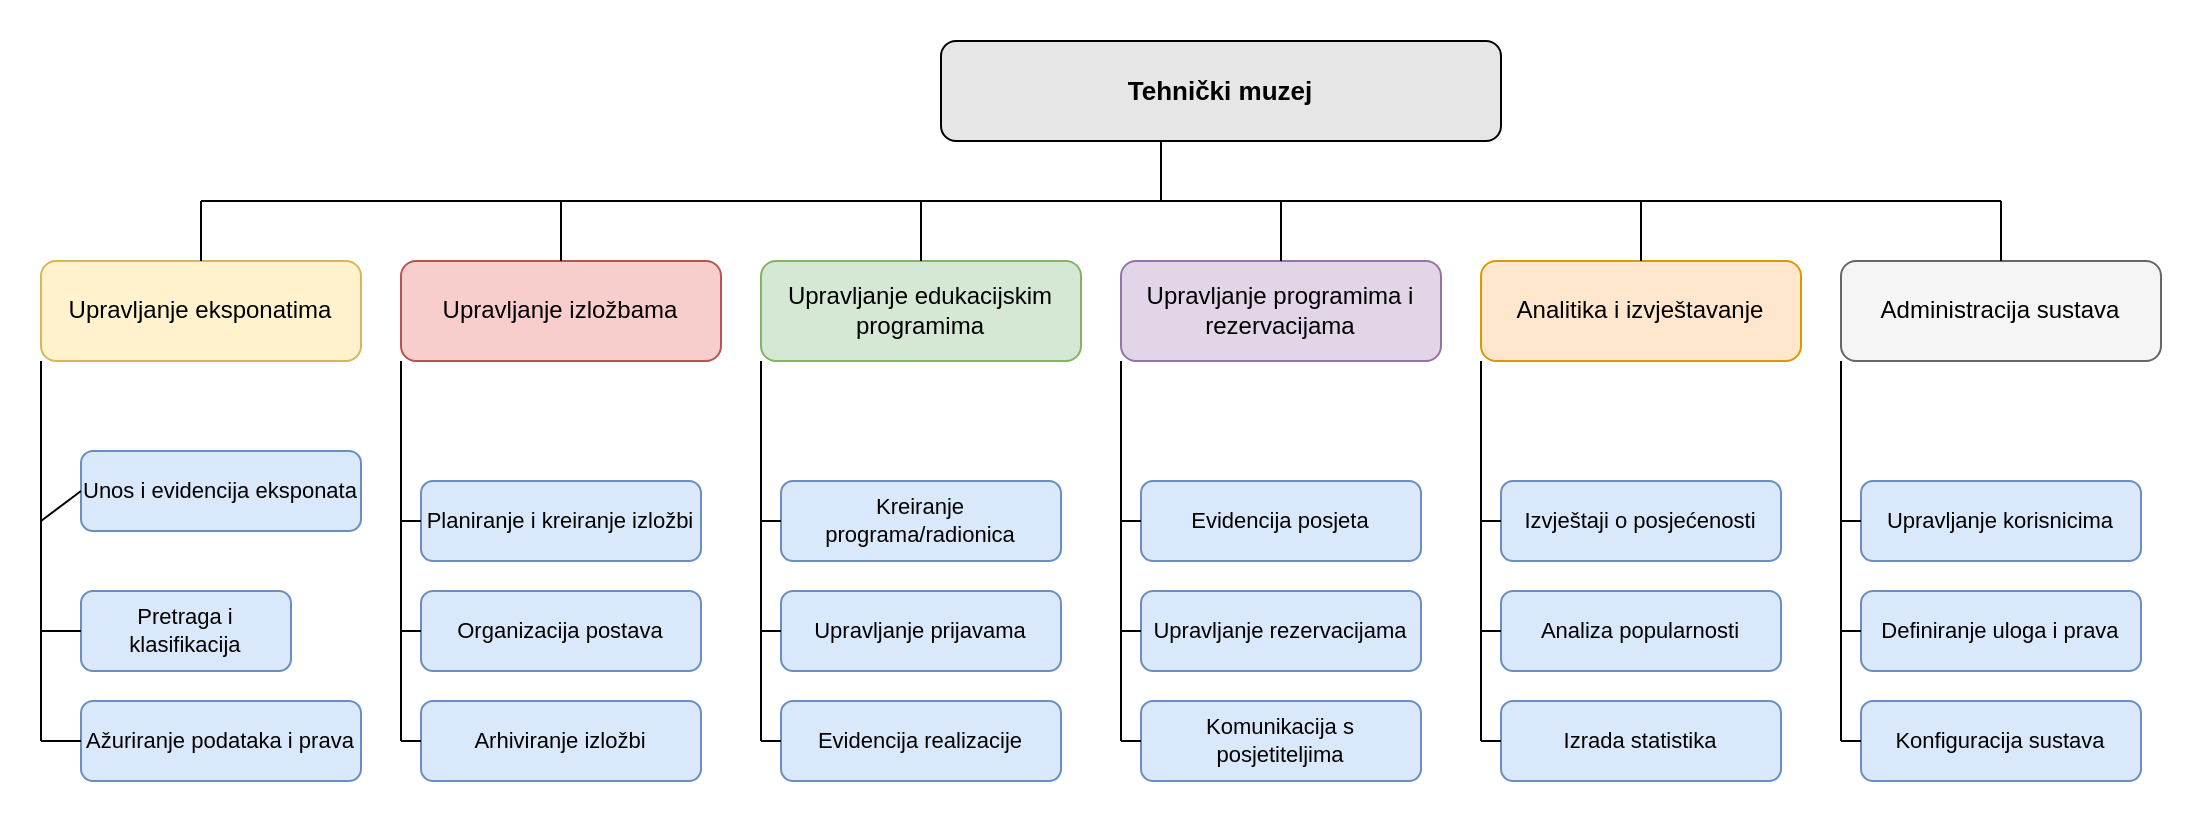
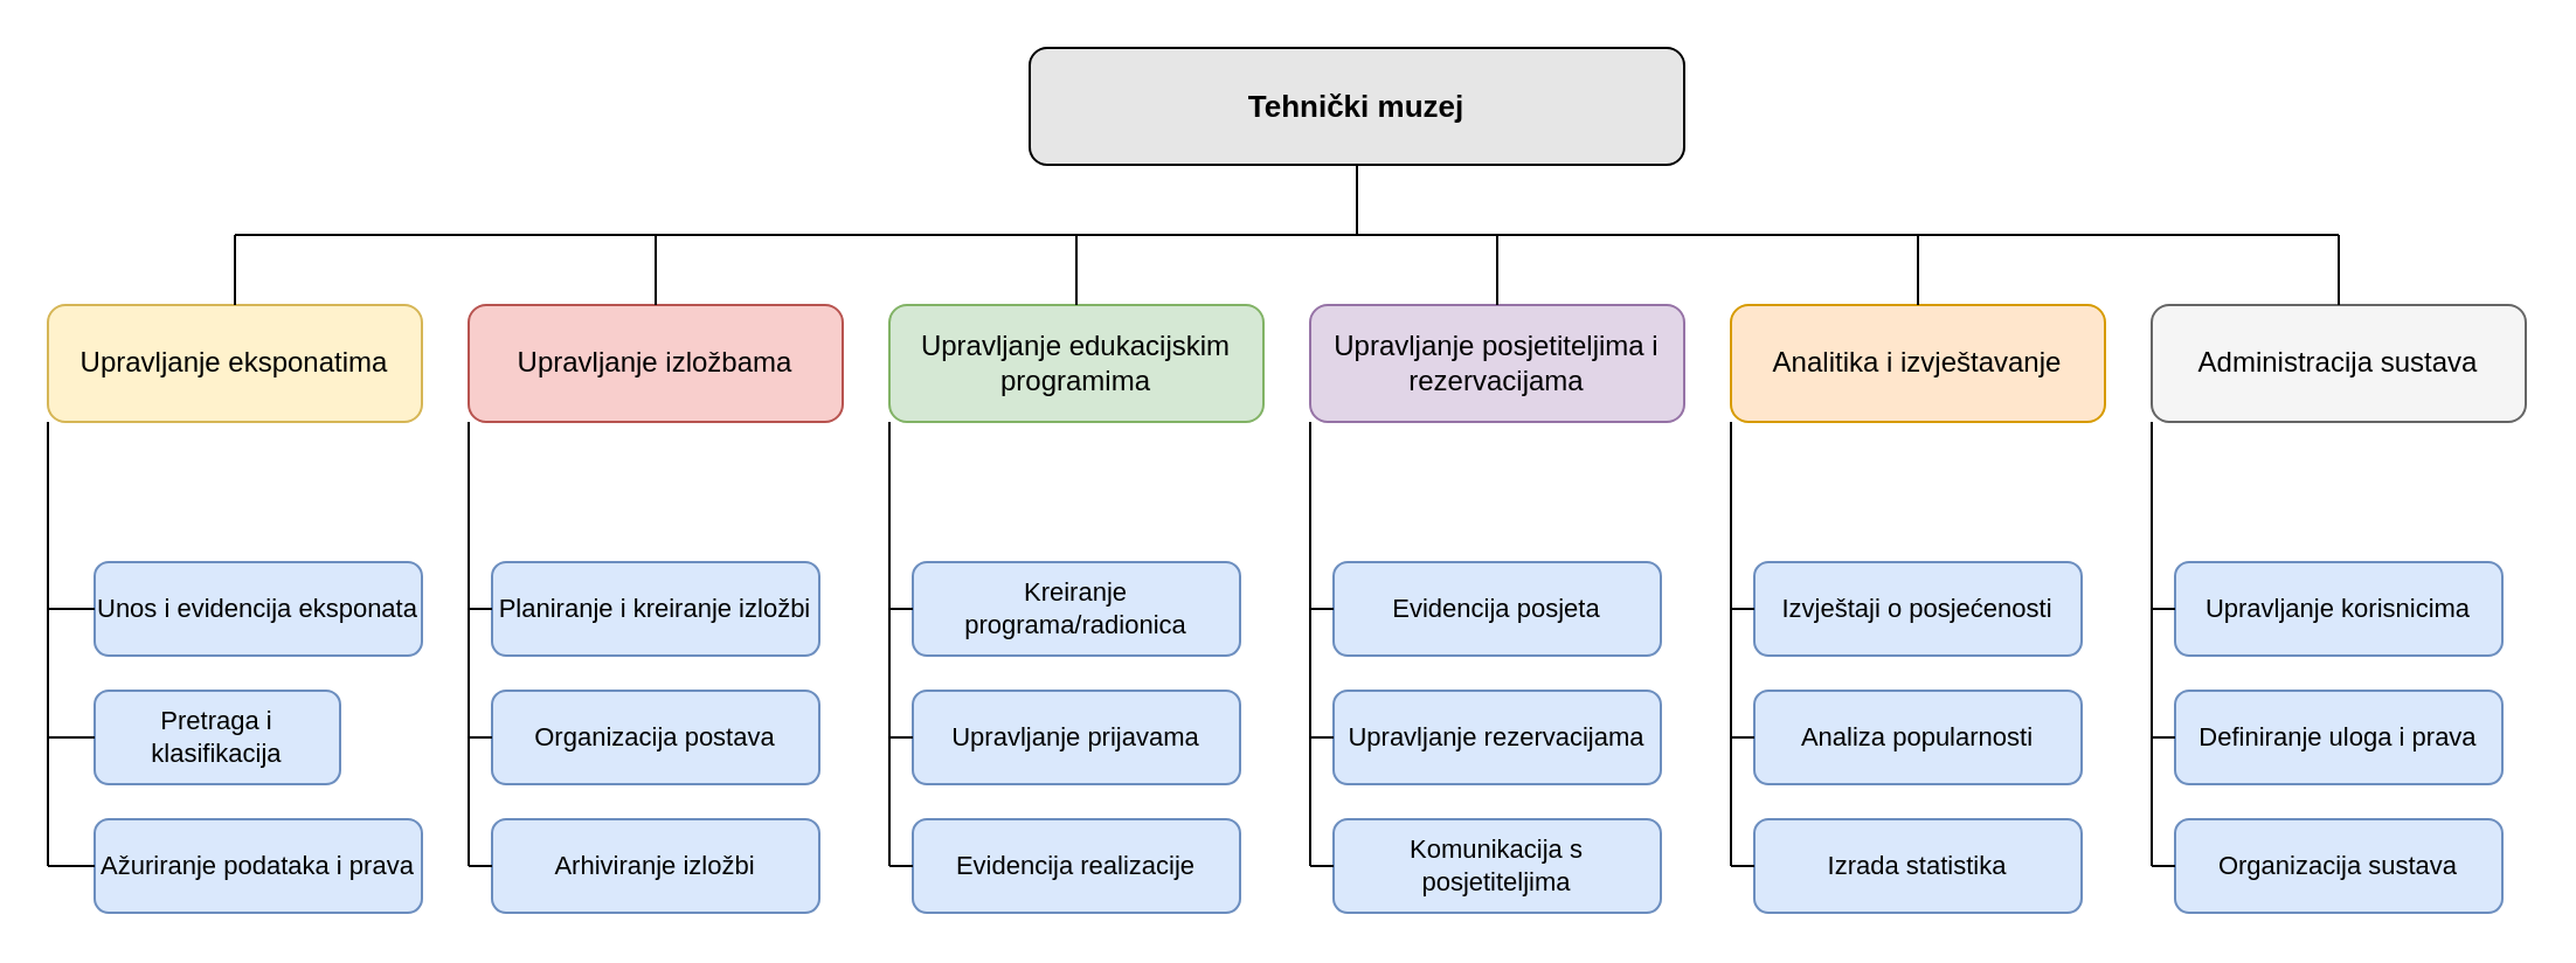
- <mxCell id="2" value="Tehnički muzej" style="shape=rectangle;rounded=1;whiteSpace=wrap;html=1;fillColor=#E6E6E6;strokeColor=#000000;align=center;verticalAlign=middle;fontSize=13;fontStyle=1;" vertex="1" parent="1"><mxGeometry x="470" y="20" width="280" height="50" as="geometry" /></mxCell>
+ <mxCell id="2" value="Tehnički muzej" style="shape=rectangle;rounded=1;whiteSpace=wrap;html=1;fillColor=#E6E6E6;strokeColor=#000000;align=center;verticalAlign=middle;fontSize=13;fontStyle=1;" vertex="1" parent="1"><mxGeometry x="440" y="20" width="280" height="50" as="geometry" /></mxCell>
- <mxCell id="10" value="Upravljanje programima i rezervacijama" style="shape=rectangle;rounded=1;whiteSpace=wrap;html=1;fillColor=#E1D5E7;strokeColor=#9673A6;align=center;verticalAlign=middle;fontSize=12;" vertex="1" parent="1"><mxGeometry x="560" y="130" width="160" height="50" as="geometry" /></mxCell>
+ <mxCell id="10" value="Upravljanje posjetiteljima i rezervacijama" style="shape=rectangle;rounded=1;whiteSpace=wrap;html=1;fillColor=#E1D5E7;strokeColor=#9673A6;align=center;verticalAlign=middle;fontSize=12;" vertex="1" parent="1"><mxGeometry x="560" y="130" width="160" height="50" as="geometry" /></mxCell>
- <mxCell id="16" value="Unos i evidencija eksponata" style="shape=rectangle;rounded=1;whiteSpace=wrap;html=1;fillColor=#DAE8FC;strokeColor=#6C8EBF;align=center;verticalAlign=middle;fontSize=11;" vertex="1" parent="1"><mxGeometry x="40" y="225" width="140" height="40" as="geometry" /></mxCell>
+ <mxCell id="16" value="Unos i evidencija eksponata" style="shape=rectangle;rounded=1;whiteSpace=wrap;html=1;fillColor=#DAE8FC;strokeColor=#6C8EBF;align=center;verticalAlign=middle;fontSize=11;" vertex="1" parent="1"><mxGeometry x="40" y="240" width="140" height="40" as="geometry" /></mxCell>
- <mxCell id="33" value="Konfiguracija sustava" style="shape=rectangle;rounded=1;whiteSpace=wrap;html=1;fillColor=#DAE8FC;strokeColor=#6C8EBF;align=center;verticalAlign=middle;fontSize=11;" vertex="1" parent="1"><mxGeometry x="930" y="350" width="140" height="40" as="geometry" /></mxCell>
+ <mxCell id="33" value="Organizacija sustava" style="shape=rectangle;rounded=1;whiteSpace=wrap;html=1;fillColor=#DAE8FC;strokeColor=#6C8EBF;align=center;verticalAlign=middle;fontSize=11;" vertex="1" parent="1"><mxGeometry x="930" y="350" width="140" height="40" as="geometry" /></mxCell>
